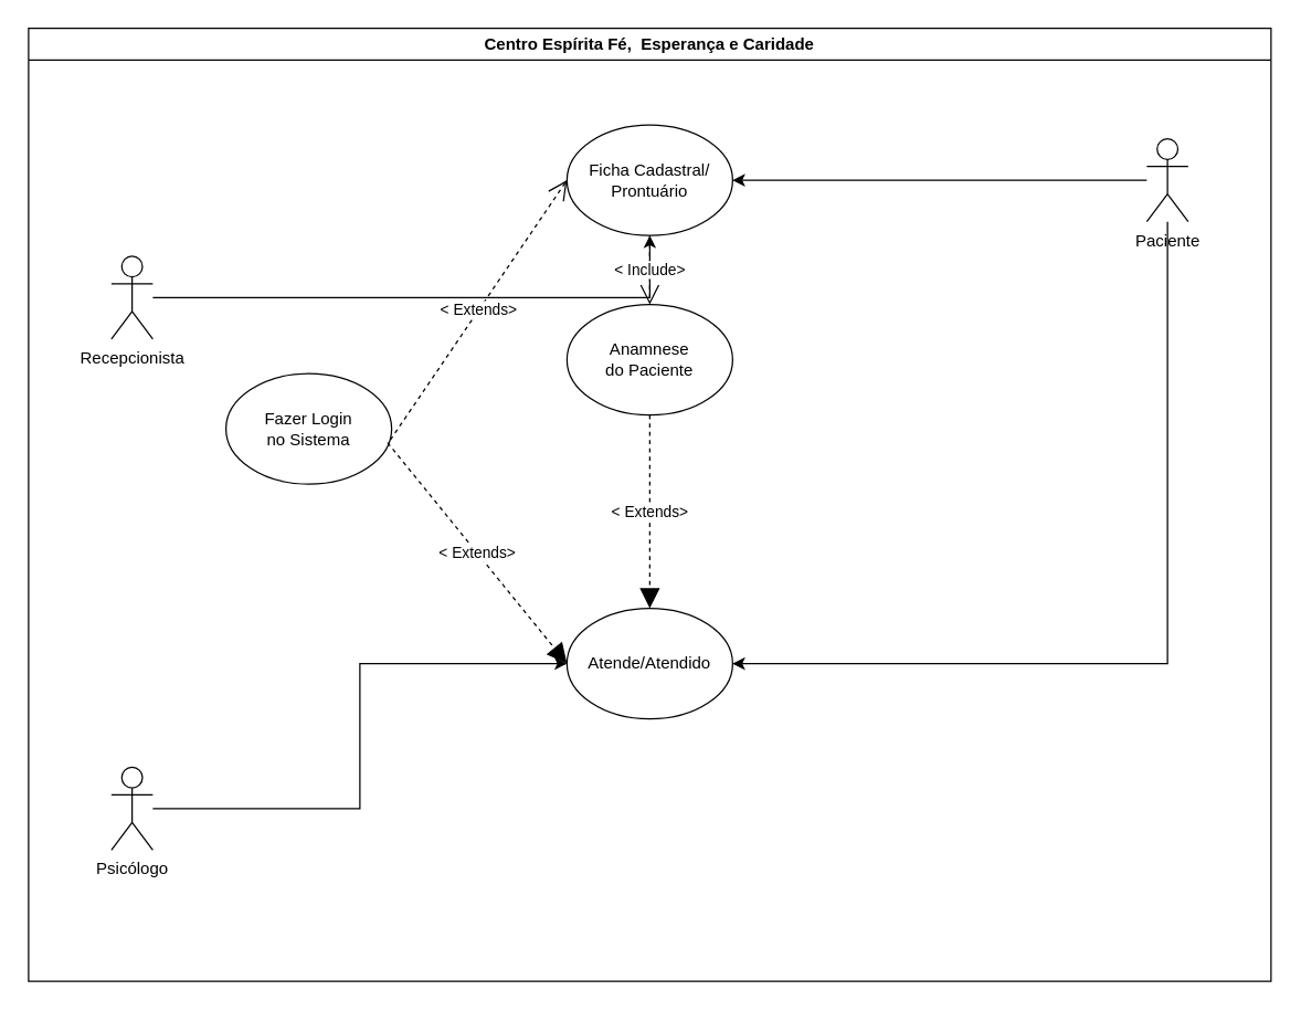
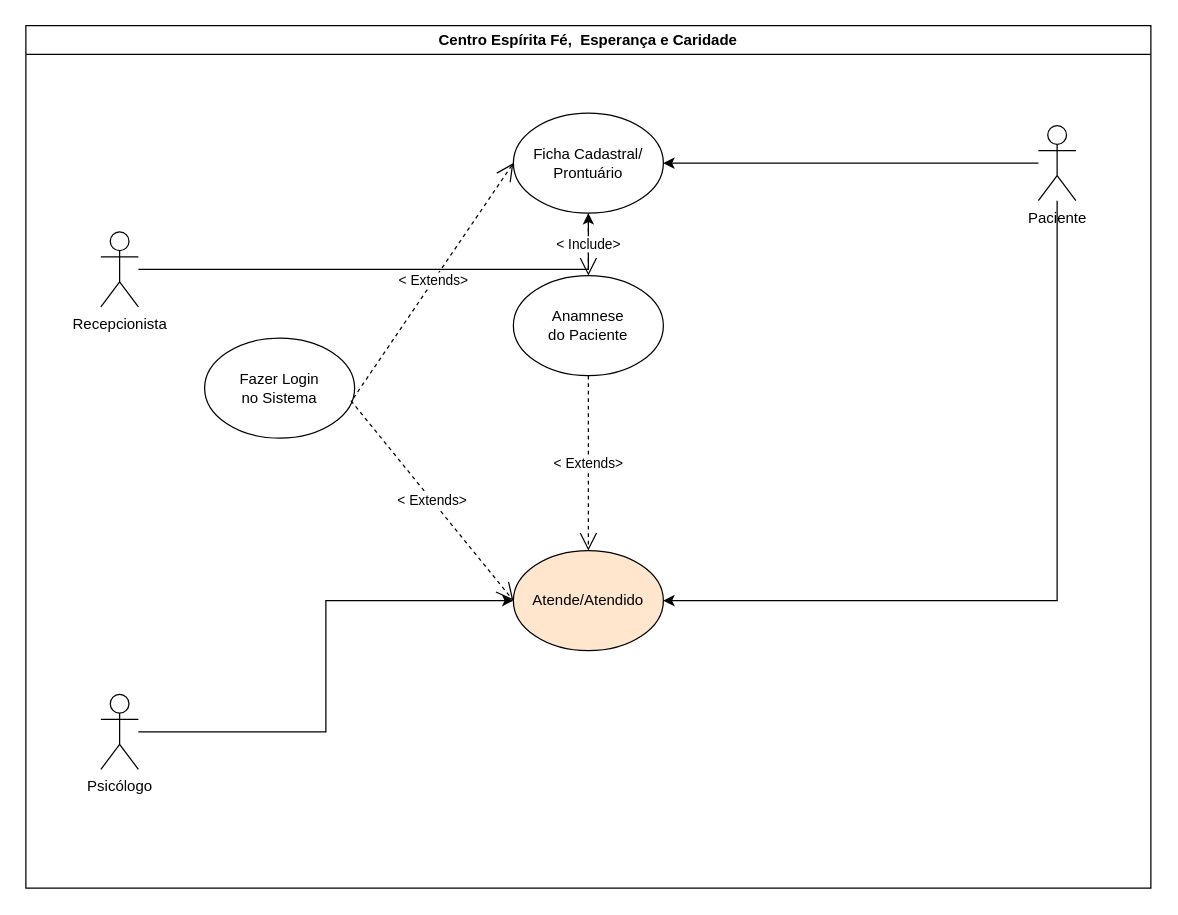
- <mxCell id="17" value="&amp;lt; Extends&amp;gt;" style="endArrow=block;endSize=12;dashed=1;html=1;rounded=0;entryX=0.5;entryY=0;entryDx=0;entryDy=0;exitX=0.5;exitY=1;exitDx=0;exitDy=0;" edge="1" parent="2" source="6" target="8"><mxGeometry width="160" relative="1" as="geometry"><mxPoint x="380" y="320" as="sourcePoint" /><mxPoint x="530" y="370" as="targetPoint" /></mxGeometry></mxCell>
+ <mxCell id="17" value="&amp;lt; Extends&amp;gt;" style="endArrow=open;endSize=12;dashed=1;html=1;rounded=0;entryX=0.5;entryY=0;entryDx=0;entryDy=0;exitX=0.5;exitY=1;exitDx=0;exitDy=0;" edge="1" parent="2" source="6" target="8"><mxGeometry width="160" relative="1" as="geometry"><mxPoint x="380" y="320" as="sourcePoint" /><mxPoint x="530" y="370" as="targetPoint" /></mxGeometry></mxCell>
- <mxCell id="14" value="&amp;lt; Extends&amp;gt;" style="endArrow=block;endSize=12;dashed=1;html=1;rounded=0;entryX=0;entryY=0.5;entryDx=0;entryDy=0;exitX=0.975;exitY=0.625;exitDx=0;exitDy=0;exitPerimeter=0;" edge="1" parent="2" source="7" target="8"><mxGeometry width="160" relative="1" as="geometry"><mxPoint x="240" y="370" as="sourcePoint" /><mxPoint x="235" y="270" as="targetPoint" /></mxGeometry></mxCell>
+ <mxCell id="14" value="&amp;lt; Extends&amp;gt;" style="endArrow=open;endSize=12;dashed=1;html=1;rounded=0;entryX=0;entryY=0.5;entryDx=0;entryDy=0;exitX=0.975;exitY=0.625;exitDx=0;exitDy=0;exitPerimeter=0;" edge="1" parent="2" source="7" target="8"><mxGeometry width="160" relative="1" as="geometry"><mxPoint x="240" y="370" as="sourcePoint" /><mxPoint x="235" y="270" as="targetPoint" /></mxGeometry></mxCell>
- <mxCell id="8" value="Atende/Atendido" style="ellipse;whiteSpace=wrap;html=1;" vertex="1" parent="2"><mxGeometry x="390" y="420" width="120" height="80" as="geometry" /></mxCell>
+ <mxCell id="8" value="Atende/Atendido" style="ellipse;whiteSpace=wrap;html=1;fillColor=#ffe6cc;" vertex="1" parent="2"><mxGeometry x="390" y="420" width="120" height="80" as="geometry" /></mxCell>
